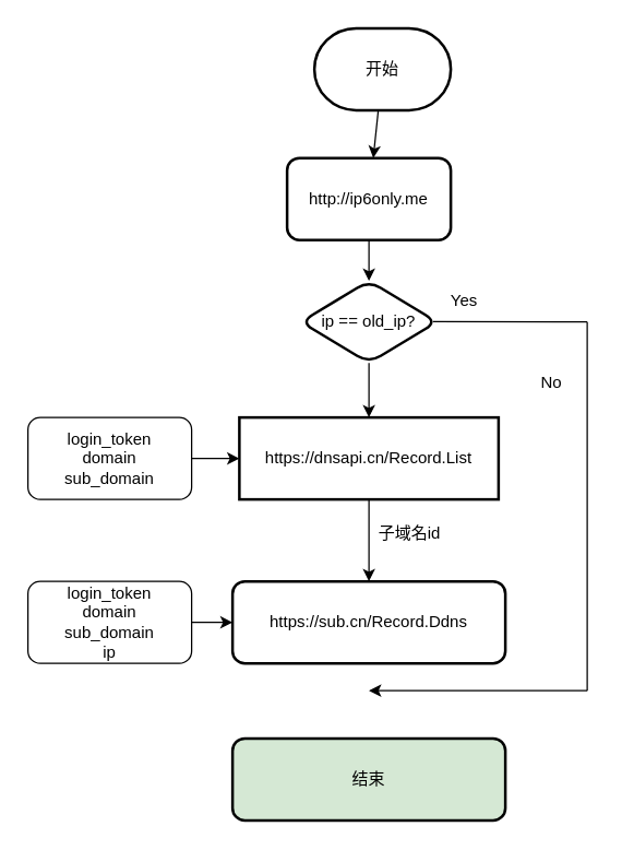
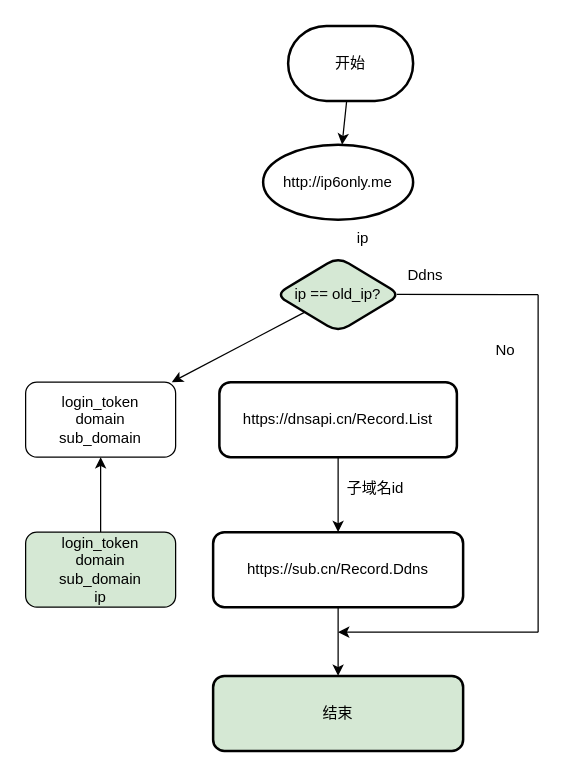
- <mxCell id="5" value="http://ip6only.me" style="rounded=1;whiteSpace=wrap;html=1;strokeWidth=2;" vertex="1" parent="1"><mxGeometry x="210" y="115" width="120" height="60" as="geometry" /></mxCell>
+ <mxCell id="5" value="http://ip6only.me" style="ellipse;whiteSpace=wrap;html=1;strokeWidth=2;" vertex="1" parent="1"><mxGeometry x="210" y="115" width="120" height="60" as="geometry" /></mxCell>
- <mxCell id="4" value="" style="edgeStyle=none;html=1;" edge="1" parent="1" source="5" target="11"><mxGeometry relative="1" as="geometry" /></mxCell>
+ <mxCell id="15" value="ip" style="text;html=1;strokeColor=none;fillColor=none;align=center;verticalAlign=middle;whiteSpace=wrap;rounded=0;" vertex="1" parent="1"><mxGeometry x="260" y="175" width="60" height="30" as="geometry" /></mxCell>
- <mxCell id="17" value="Yes" style="text;html=1;strokeColor=none;fillColor=none;align=center;verticalAlign=middle;whiteSpace=wrap;rounded=0;" vertex="1" parent="1"><mxGeometry x="310" y="205" width="60" height="30" as="geometry" /></mxCell>
+ <mxCell id="17" value="Ddns" style="text;html=1;strokeColor=none;fillColor=none;align=center;verticalAlign=middle;whiteSpace=wrap;rounded=0;" vertex="1" parent="1"><mxGeometry x="310" y="205" width="60" height="30" as="geometry" /></mxCell>
- <mxCell id="11" value="ip == old_ip?" style="rhombus;whiteSpace=wrap;html=1;rounded=1;strokeWidth=2;" vertex="1" parent="1"><mxGeometry x="220" y="205" width="100" height="60" as="geometry" /></mxCell>
+ <mxCell id="11" value="ip == old_ip?" style="rhombus;whiteSpace=wrap;html=1;rounded=1;strokeWidth=2;fillColor=#d5e8d4;" vertex="1" parent="1"><mxGeometry x="220" y="205" width="100" height="60" as="geometry" /></mxCell>
- <mxCell id="10" value="" style="edgeStyle=none;html=1;" edge="1" parent="1" source="11" target="7"><mxGeometry relative="1" as="geometry" /></mxCell>
+ <mxCell id="10" value="" style="edgeStyle=none;html=1;" edge="1" parent="1" source="11" target="21"><mxGeometry relative="1" as="geometry" /></mxCell>
- <mxCell id="20" value="" style="edgeStyle=none;html=1;" edge="1" parent="1" source="21" target="7"><mxGeometry relative="1" as="geometry" /></mxCell>
- <mxCell id="7" value="https://dnsapi.cn/Record.List" style="whiteSpace=wrap;html=1;strokeWidth=2;rounded=0;" vertex="1" parent="1"><mxGeometry x="175" y="305" width="190" height="60" as="geometry" /></mxCell>
+ <mxCell id="7" value="https://dnsapi.cn/Record.List" style="whiteSpace=wrap;html=1;rounded=1;strokeWidth=2;" vertex="1" parent="1"><mxGeometry x="175" y="305" width="190" height="60" as="geometry" /></mxCell>
- <mxCell id="23" value="login_token&lt;br&gt;domain&lt;br&gt;sub_domain&lt;br&gt;ip" style="rounded=1;whiteSpace=wrap;html=1;" vertex="1" parent="1"><mxGeometry x="20" y="425" width="120" height="60" as="geometry" /></mxCell>
+ <mxCell id="23" value="login_token&lt;br&gt;domain&lt;br&gt;sub_domain&lt;br&gt;ip" style="rounded=1;whiteSpace=wrap;html=1;fillColor=#d5e8d4;" vertex="1" parent="1"><mxGeometry x="20" y="425" width="120" height="60" as="geometry" /></mxCell>
- <mxCell id="22" value="" style="edgeStyle=none;html=1;" edge="1" parent="1" source="23" target="9"><mxGeometry relative="1" as="geometry" /></mxCell>
+ <mxCell id="22" value="" style="edgeStyle=none;html=1;" edge="1" parent="1" source="23" target="21"><mxGeometry relative="1" as="geometry" /></mxCell>
+ <mxCell id="8" value="" style="edgeStyle=none;html=1;" edge="1" parent="1" source="9" target="12"><mxGeometry relative="1" as="geometry" /></mxCell>
